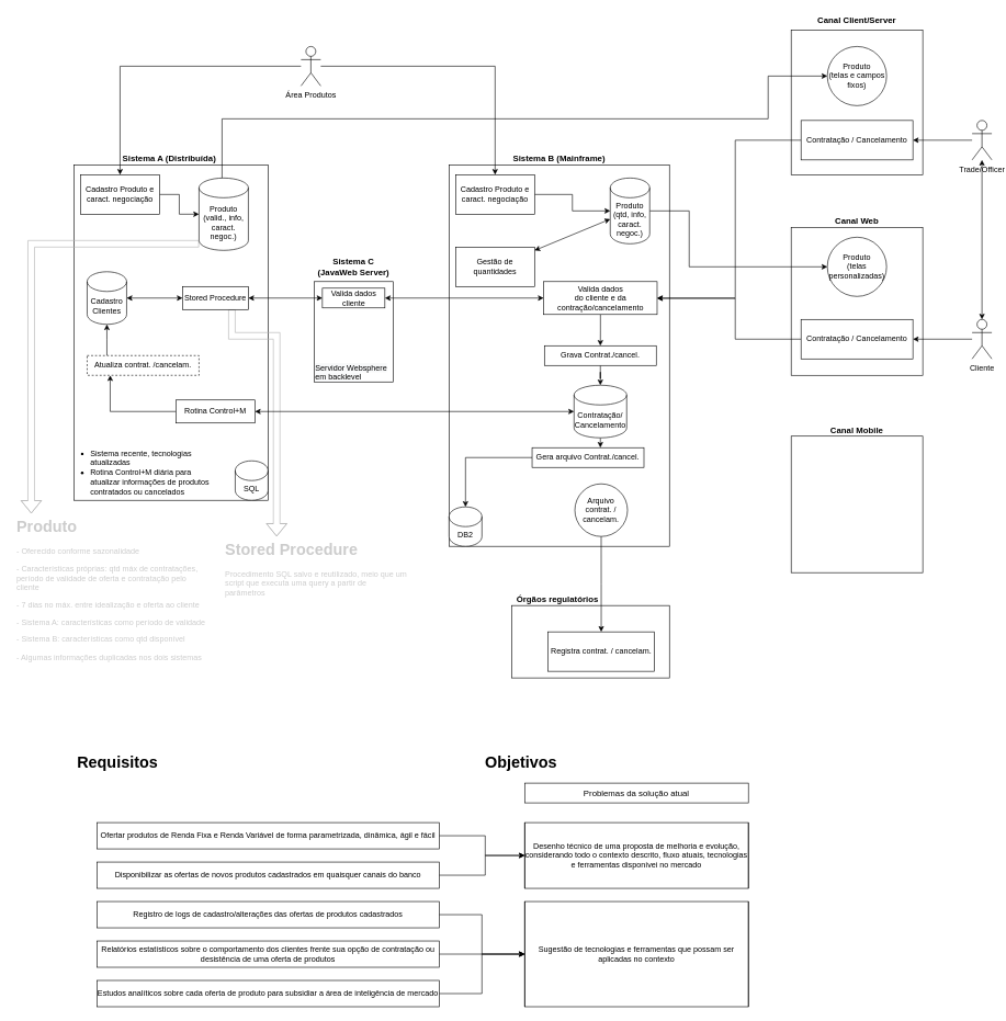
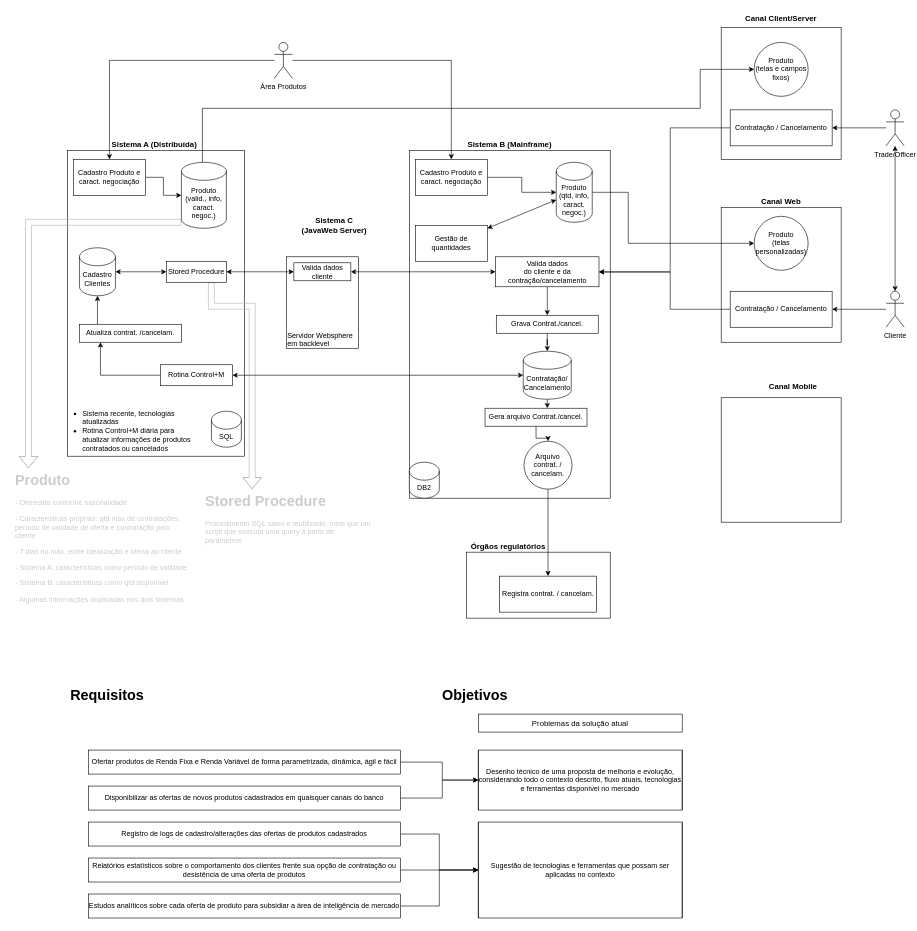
- <mxCell id="7" value="Sistema C&lt;br style=&quot;font-size: 13px;&quot;&gt;(JavaWeb Server)" style="text;html=1;strokeColor=none;fillColor=none;align=center;verticalAlign=middle;whiteSpace=wrap;rounded=0;fontStyle=1;fontSize=13;" vertex="1" parent="1"><mxGeometry x="477" y="387.5" width="120" height="35" as="geometry" /></mxCell>
+ <mxCell id="7" value="Sistema C&lt;br style=&quot;font-size: 13px;&quot;&gt;(JavaWeb Server)" style="text;html=1;strokeColor=none;fillColor=none;align=center;verticalAlign=middle;whiteSpace=wrap;rounded=0;fontStyle=1;fontSize=13;" vertex="1" parent="1"><mxGeometry x="497" y="357.5" width="120" height="35" as="geometry" /></mxCell>
- <mxCell id="59" value="Atualiza contrat. /cancelam." style="rounded=0;whiteSpace=wrap;html=1;dashed=1;" vertex="1" parent="1"><mxGeometry x="132" y="540" width="170" height="30" as="geometry" /></mxCell>
+ <mxCell id="59" value="Atualiza contrat. /cancelam." style="rounded=0;whiteSpace=wrap;html=1;" vertex="1" parent="1"><mxGeometry x="132" y="540" width="170" height="30" as="geometry" /></mxCell>
- <mxCell id="27" value="Canal Mobile" style="text;html=1;strokeColor=none;fillColor=none;align=center;verticalAlign=middle;whiteSpace=wrap;rounded=0;fontSize=13;fontStyle=1" vertex="1" parent="1"><mxGeometry x="1222" y="642.5" width="160" height="20" as="geometry" /></mxCell>
+ <mxCell id="27" value="Canal Mobile" style="text;html=1;strokeColor=none;fillColor=none;align=center;verticalAlign=middle;whiteSpace=wrap;rounded=0;fontSize=13;fontStyle=1" vertex="1" parent="1"><mxGeometry x="1242" y="632.5" width="160" height="20" as="geometry" /></mxCell>
- <mxCell id="60" style="edgeStyle=orthogonalEdgeStyle;rounded=0;orthogonalLoop=1;jettySize=auto;html=1;" edge="1" parent="1" source="61" target="13"><mxGeometry relative="1" as="geometry" /></mxCell>
+ <mxCell id="60" style="edgeStyle=orthogonalEdgeStyle;rounded=0;orthogonalLoop=1;jettySize=auto;html=1;" edge="1" parent="1" source="61" target="63"><mxGeometry relative="1" as="geometry" /></mxCell>
- <mxCell id="12" value="SQL" style="shape=cylinder3;whiteSpace=wrap;html=1;boundedLbl=1;backgroundOutline=1;size=15;" vertex="1" parent="1"><mxGeometry x="357" y="700" width="50" height="60" as="geometry" /></mxCell>
+ <mxCell id="12" value="SQL" style="shape=cylinder3;whiteSpace=wrap;html=1;boundedLbl=1;backgroundOutline=1;size=15;" vertex="1" parent="1"><mxGeometry x="352" y="685" width="50" height="60" as="geometry" /></mxCell>
